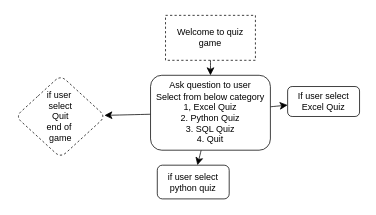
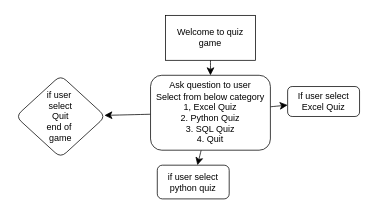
- <mxCell id="2" value="Welcome to quiz&lt;div&gt;game&lt;/div&gt;" style="rounded=0;whiteSpace=wrap;html=1;dashed=1;" vertex="1" parent="1"><mxGeometry x="220" y="20" width="120" height="60" as="geometry" /></mxCell>
+ <mxCell id="2" value="Welcome to quiz&lt;div&gt;game&lt;/div&gt;" style="rounded=0;whiteSpace=wrap;html=1;" vertex="1" parent="1"><mxGeometry x="220" y="20" width="120" height="60" as="geometry" /></mxCell>
- <mxCell id="8" value="if user&amp;nbsp;&lt;div&gt;select&lt;div&gt;Quit&lt;/div&gt;&lt;div&gt;end of&amp;nbsp;&lt;/div&gt;&lt;div&gt;game&lt;/div&gt;&lt;/div&gt;" style="rhombus;whiteSpace=wrap;html=1;rounded=1;dashed=1;" vertex="1" parent="1"><mxGeometry x="20" y="100" width="120" height="110" as="geometry" /></mxCell>
+ <mxCell id="8" value="if user&amp;nbsp;&lt;div&gt;select&lt;div&gt;Quit&lt;/div&gt;&lt;div&gt;end of&amp;nbsp;&lt;/div&gt;&lt;div&gt;game&lt;/div&gt;&lt;/div&gt;" style="rhombus;whiteSpace=wrap;html=1;rounded=1;" vertex="1" parent="1"><mxGeometry x="20" y="100" width="120" height="110" as="geometry" /></mxCell>
